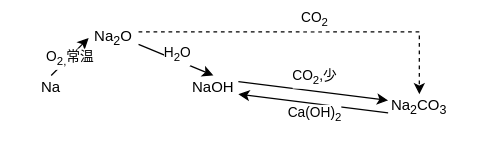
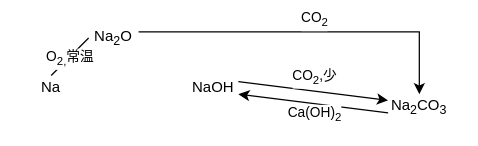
- <mxCell id="7" style="rounded=0;orthogonalLoop=1;jettySize=auto;html=1;exitX=1;exitY=0.25;exitDx=0;exitDy=0;entryX=0.5;entryY=0;entryDx=0;entryDy=0;edgeStyle=orthogonalEdgeStyle;dashed=1;" edge="1" parent="1" source="9" target="15"><mxGeometry relative="1" as="geometry" /></mxCell>
+ <mxCell id="7" style="rounded=0;orthogonalLoop=1;jettySize=auto;html=1;exitX=1;exitY=0.25;exitDx=0;exitDy=0;entryX=0.5;entryY=0;entryDx=0;entryDy=0;edgeStyle=orthogonalEdgeStyle;" edge="1" parent="1" source="9" target="15"><mxGeometry relative="1" as="geometry" /></mxCell>
- <mxCell id="2" style="orthogonalLoop=1;jettySize=auto;html=1;exitX=0.5;exitY=0;exitDx=0;exitDy=0;entryX=0;entryY=0.5;entryDx=0;entryDy=0;rounded=0;" parent="1" source="4" target="9" edge="1"><mxGeometry relative="1" as="geometry" /></mxCell>
+ <mxCell id="2" style="orthogonalLoop=1;jettySize=auto;html=1;exitX=0.5;exitY=0;exitDx=0;exitDy=0;entryX=0;entryY=0.5;entryDx=0;entryDy=0;rounded=0;endArrow=none;" parent="1" source="4" target="9" edge="1"><mxGeometry relative="1" as="geometry" /></mxCell>
- <mxCell id="5" style="edgeStyle=none;rounded=0;orthogonalLoop=1;jettySize=auto;html=1;exitX=1;exitY=0.75;exitDx=0;exitDy=0;entryX=0.5;entryY=0;entryDx=0;entryDy=0;" parent="1" source="9" target="12" edge="1"><mxGeometry relative="1" as="geometry" /></mxCell>
- <mxCell id="6" value="H&lt;sub&gt;2&lt;/sub&gt;O" style="edgeLabel;html=1;align=center;verticalAlign=middle;resizable=0;points=[];" parent="5" vertex="1" connectable="0"><mxGeometry x="-0.396" y="-1" relative="1" as="geometry"><mxPoint x="12.56" y="0.16" as="offset" /></mxGeometry></mxCell>
